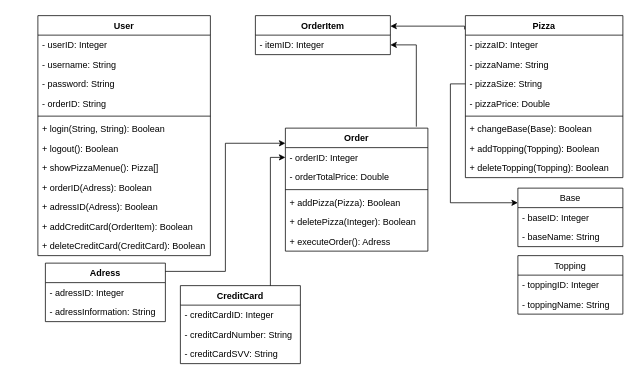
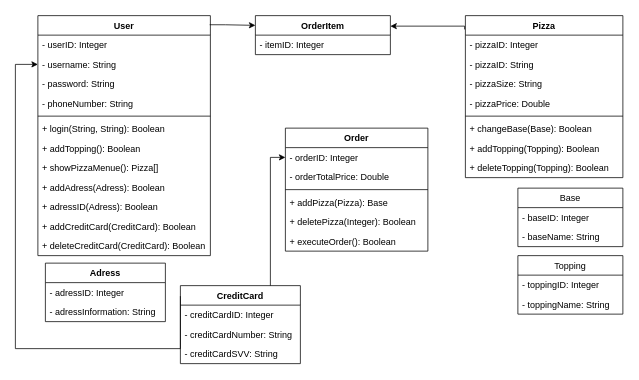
+ <mxCell id="52" style="edgeStyle=orthogonalEdgeStyle;rounded=0;orthogonalLoop=1;jettySize=auto;html=1;entryX=0;entryY=0.25;entryDx=0;entryDy=0;exitX=0.996;exitY=0.038;exitDx=0;exitDy=0;exitPerimeter=0;" edge="1" parent="1" source="2" target="15"><mxGeometry relative="1" as="geometry"><mxPoint x="280" y="33" as="sourcePoint" /><Array as="points"><mxPoint x="300" y="32" /></Array></mxGeometry></mxCell>
- <mxCell id="19" value="- pizzaName: String" style="text;strokeColor=none;fillColor=none;align=left;verticalAlign=top;spacingLeft=4;spacingRight=4;overflow=hidden;rotatable=0;points=[[0,0.5],[1,0.5]];portConstraint=eastwest;" parent="17" vertex="1"><mxGeometry y="52" width="210" height="26" as="geometry" /></mxCell>
+ <mxCell id="19" value="- pizzaID: String" style="text;strokeColor=none;fillColor=none;align=left;verticalAlign=top;spacingLeft=4;spacingRight=4;overflow=hidden;rotatable=0;points=[[0,0.5],[1,0.5]];portConstraint=eastwest;" parent="17" vertex="1"><mxGeometry y="52" width="210" height="26" as="geometry" /></mxCell>
- <mxCell id="47" style="edgeStyle=orthogonalEdgeStyle;rounded=0;orthogonalLoop=1;jettySize=auto;html=1;exitX=0.919;exitY=-0.012;exitDx=0;exitDy=0;entryX=1;entryY=0.5;entryDx=0;entryDy=0;exitPerimeter=0;" parent="1" source="33" target="16" edge="1"><mxGeometry relative="1" as="geometry" /></mxCell>
- <mxCell id="6" value="- orderID: String" style="text;strokeColor=none;fillColor=none;align=left;verticalAlign=top;spacingLeft=4;spacingRight=4;overflow=hidden;rotatable=0;points=[[0,0.5],[1,0.5]];portConstraint=eastwest;" vertex="1" parent="2"><mxGeometry y="104" width="230" height="26" as="geometry" /></mxCell>
+ <mxCell id="6" value="- phoneNumber: String" style="text;strokeColor=none;fillColor=none;align=left;verticalAlign=top;spacingLeft=4;spacingRight=4;overflow=hidden;rotatable=0;points=[[0,0.5],[1,0.5]];portConstraint=eastwest;" vertex="1" parent="2"><mxGeometry y="104" width="230" height="26" as="geometry" /></mxCell>
- <mxCell id="9" value="+ logout(): Boolean" style="text;strokeColor=none;fillColor=none;align=left;verticalAlign=top;spacingLeft=4;spacingRight=4;overflow=hidden;rotatable=0;points=[[0,0.5],[1,0.5]];portConstraint=eastwest;" parent="2" vertex="1"><mxGeometry y="164" width="230" height="26" as="geometry" /></mxCell>
+ <mxCell id="9" value="+ addTopping(): Boolean" style="text;strokeColor=none;fillColor=none;align=left;verticalAlign=top;spacingLeft=4;spacingRight=4;overflow=hidden;rotatable=0;points=[[0,0.5],[1,0.5]];portConstraint=eastwest;" parent="2" vertex="1"><mxGeometry y="164" width="230" height="26" as="geometry" /></mxCell>
- <mxCell id="32" style="edgeStyle=orthogonalEdgeStyle;rounded=0;orthogonalLoop=1;jettySize=auto;html=1;exitX=0;exitY=0.5;exitDx=0;exitDy=0;entryX=0;entryY=0.25;entryDx=0;entryDy=0;" parent="1" source="20" target="26" edge="1"><mxGeometry relative="1" as="geometry" /></mxCell>
- <mxCell id="11" value="+ orderID(Adress): Boolean" style="text;strokeColor=none;fillColor=none;align=left;verticalAlign=top;spacingLeft=4;spacingRight=4;overflow=hidden;rotatable=0;points=[[0,0.5],[1,0.5]];portConstraint=eastwest;" vertex="1" parent="2"><mxGeometry y="216" width="230" height="26" as="geometry" /></mxCell>
+ <mxCell id="11" value="+ addAdress(Adress): Boolean" style="text;strokeColor=none;fillColor=none;align=left;verticalAlign=top;spacingLeft=4;spacingRight=4;overflow=hidden;rotatable=0;points=[[0,0.5],[1,0.5]];portConstraint=eastwest;" vertex="1" parent="2"><mxGeometry y="216" width="230" height="26" as="geometry" /></mxCell>
- <mxCell id="37" value="+ addPizza(Pizza): Boolean" style="text;strokeColor=none;fillColor=none;align=left;verticalAlign=top;spacingLeft=4;spacingRight=4;overflow=hidden;rotatable=0;points=[[0,0.5],[1,0.5]];portConstraint=eastwest;" vertex="1" parent="33"><mxGeometry y="86" width="190" height="26" as="geometry" /></mxCell>
+ <mxCell id="37" value="+ addPizza(Pizza): Base" style="text;strokeColor=none;fillColor=none;align=left;verticalAlign=top;spacingLeft=4;spacingRight=4;overflow=hidden;rotatable=0;points=[[0,0.5],[1,0.5]];portConstraint=eastwest;" vertex="1" parent="33"><mxGeometry y="86" width="190" height="26" as="geometry" /></mxCell>
- <mxCell id="50" style="edgeStyle=orthogonalEdgeStyle;rounded=0;orthogonalLoop=1;jettySize=auto;html=1;exitX=1;exitY=0.141;exitDx=0;exitDy=0;entryX=0;entryY=0.123;entryDx=0;entryDy=0;entryPerimeter=0;exitPerimeter=0;" parent="1" source="40" target="33" edge="1"><mxGeometry relative="1" as="geometry" /></mxCell>
- <mxCell id="13" value="+ addCreditCard(OrderItem): Boolean" style="text;strokeColor=none;fillColor=none;align=left;verticalAlign=top;spacingLeft=4;spacingRight=4;overflow=hidden;rotatable=0;points=[[0,0.5],[1,0.5]];portConstraint=eastwest;" vertex="1" parent="2"><mxGeometry y="268" width="230" height="26" as="geometry" /></mxCell>
+ <mxCell id="13" value="+ addCreditCard(CreditCard): Boolean" style="text;strokeColor=none;fillColor=none;align=left;verticalAlign=top;spacingLeft=4;spacingRight=4;overflow=hidden;rotatable=0;points=[[0,0.5],[1,0.5]];portConstraint=eastwest;" vertex="1" parent="2"><mxGeometry y="268" width="230" height="26" as="geometry" /></mxCell>
- <mxCell id="39" value="+ executeOrder(): Adress" style="text;strokeColor=none;fillColor=none;align=left;verticalAlign=top;spacingLeft=4;spacingRight=4;overflow=hidden;rotatable=0;points=[[0,0.5],[1,0.5]];portConstraint=eastwest;" parent="33" vertex="1"><mxGeometry y="138" width="190" height="26" as="geometry" /></mxCell>
+ <mxCell id="39" value="+ executeOrder(): Boolean" style="text;strokeColor=none;fillColor=none;align=left;verticalAlign=top;spacingLeft=4;spacingRight=4;overflow=hidden;rotatable=0;points=[[0,0.5],[1,0.5]];portConstraint=eastwest;" parent="33" vertex="1"><mxGeometry y="138" width="190" height="26" as="geometry" /></mxCell>
+ <mxCell id="48" style="edgeStyle=orthogonalEdgeStyle;rounded=0;orthogonalLoop=1;jettySize=auto;html=1;entryX=0;entryY=0.5;entryDx=0;entryDy=0;exitX=0;exitY=0.135;exitDx=0;exitDy=0;exitPerimeter=0;" parent="1" source="43" target="4" edge="1"><mxGeometry relative="1" as="geometry"><Array as="points"><mxPoint x="20" y="464" /><mxPoint x="20" y="85" /></Array><mxPoint x="59" y="411" as="sourcePoint" /></mxGeometry></mxCell>
